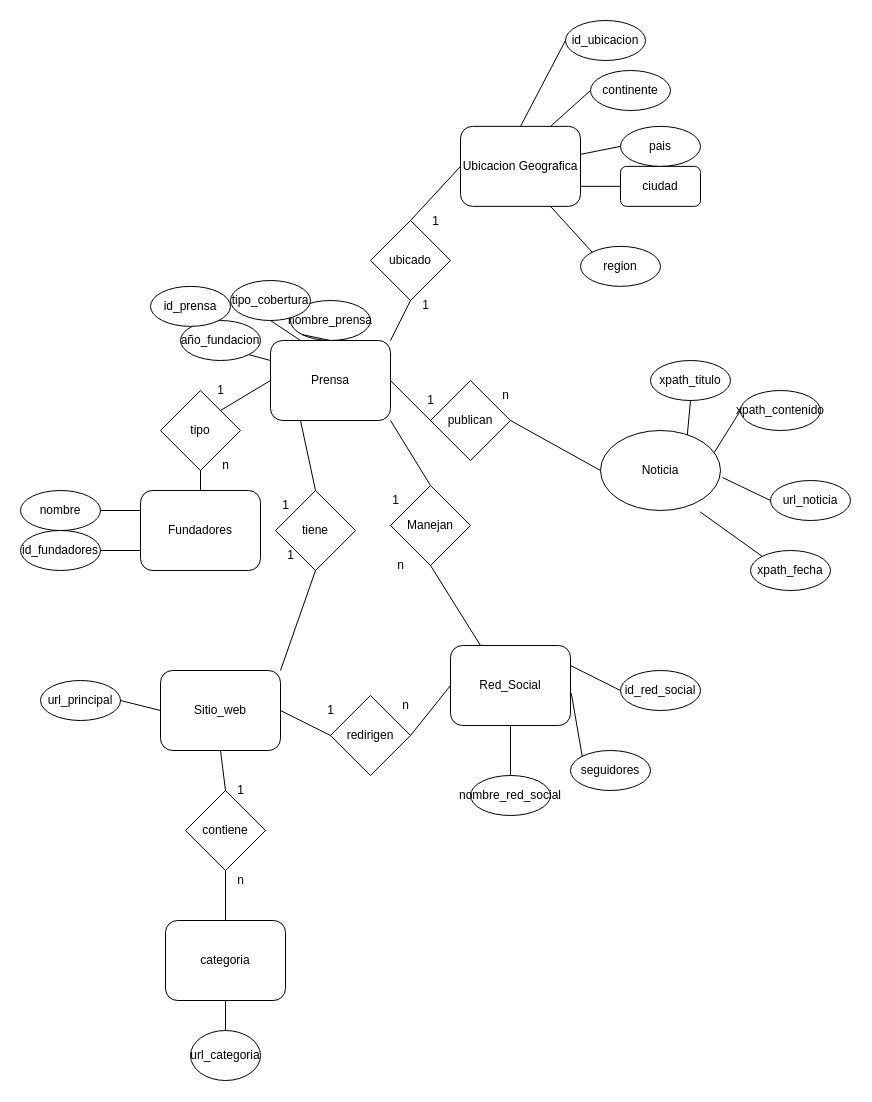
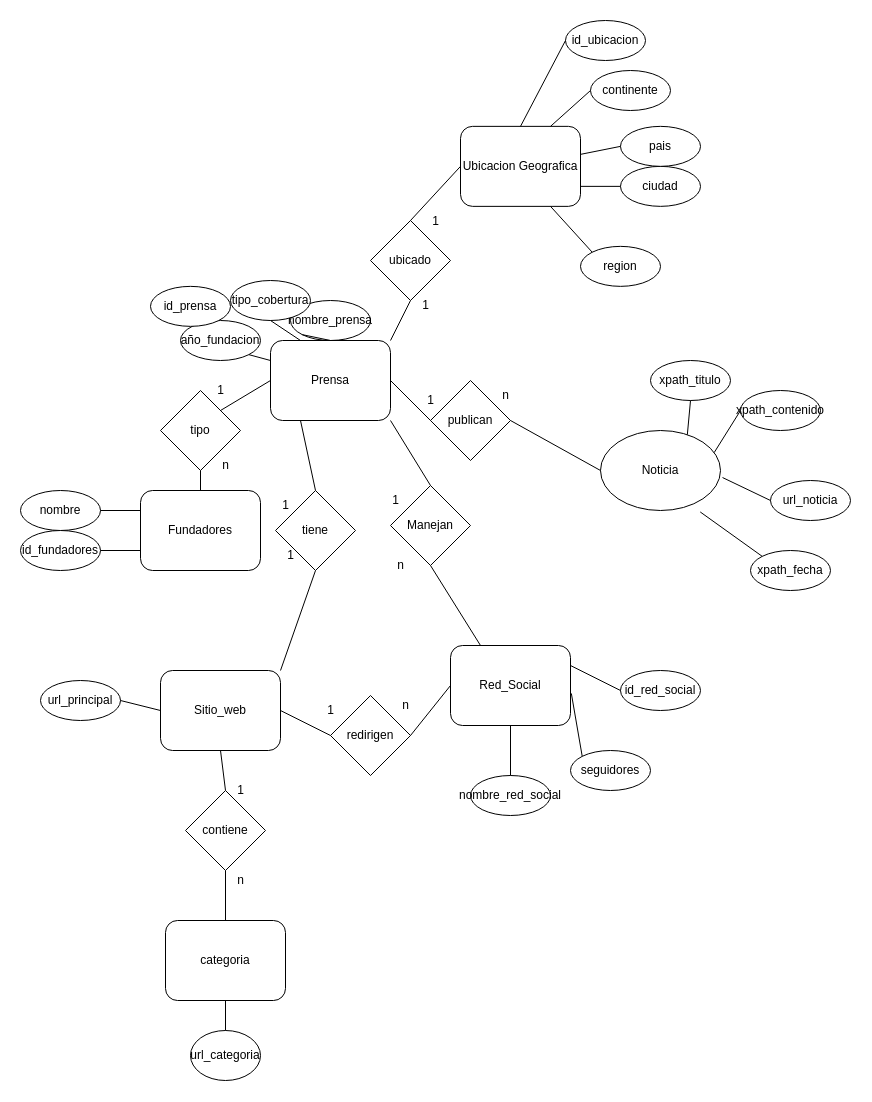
- <mxCell id="3" value="ciudad" style="whiteSpace=wrap;html=1;rounded=1;" parent="1" vertex="1"><mxGeometry x="620" y="165.86" width="80" height="40" as="geometry" /></mxCell>
+ <mxCell id="3" value="ciudad" style="ellipse;whiteSpace=wrap;html=1;" parent="1" vertex="1"><mxGeometry x="620" y="165.86" width="80" height="40" as="geometry" /></mxCell>
